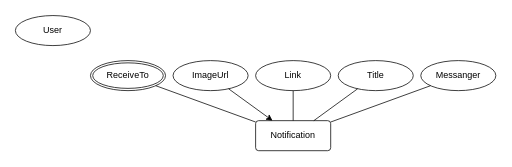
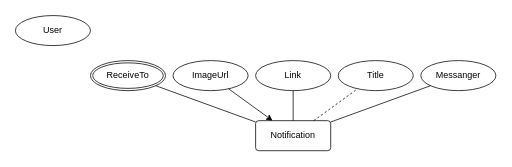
- <mxCell id="8" value="" style="endArrow=none;html=1;rounded=0;" parent="1" source="2" target="7" edge="1"><mxGeometry relative="1" as="geometry"><mxPoint x="450" y="200" as="sourcePoint" /><mxPoint x="610" y="200" as="targetPoint" /></mxGeometry></mxCell>
+ <mxCell id="8" value="" style="endArrow=none;html=1;rounded=0;dashed=1;" parent="1" source="2" target="7" edge="1"><mxGeometry relative="1" as="geometry"><mxPoint x="450" y="200" as="sourcePoint" /><mxPoint x="610" y="200" as="targetPoint" /></mxGeometry></mxCell>
